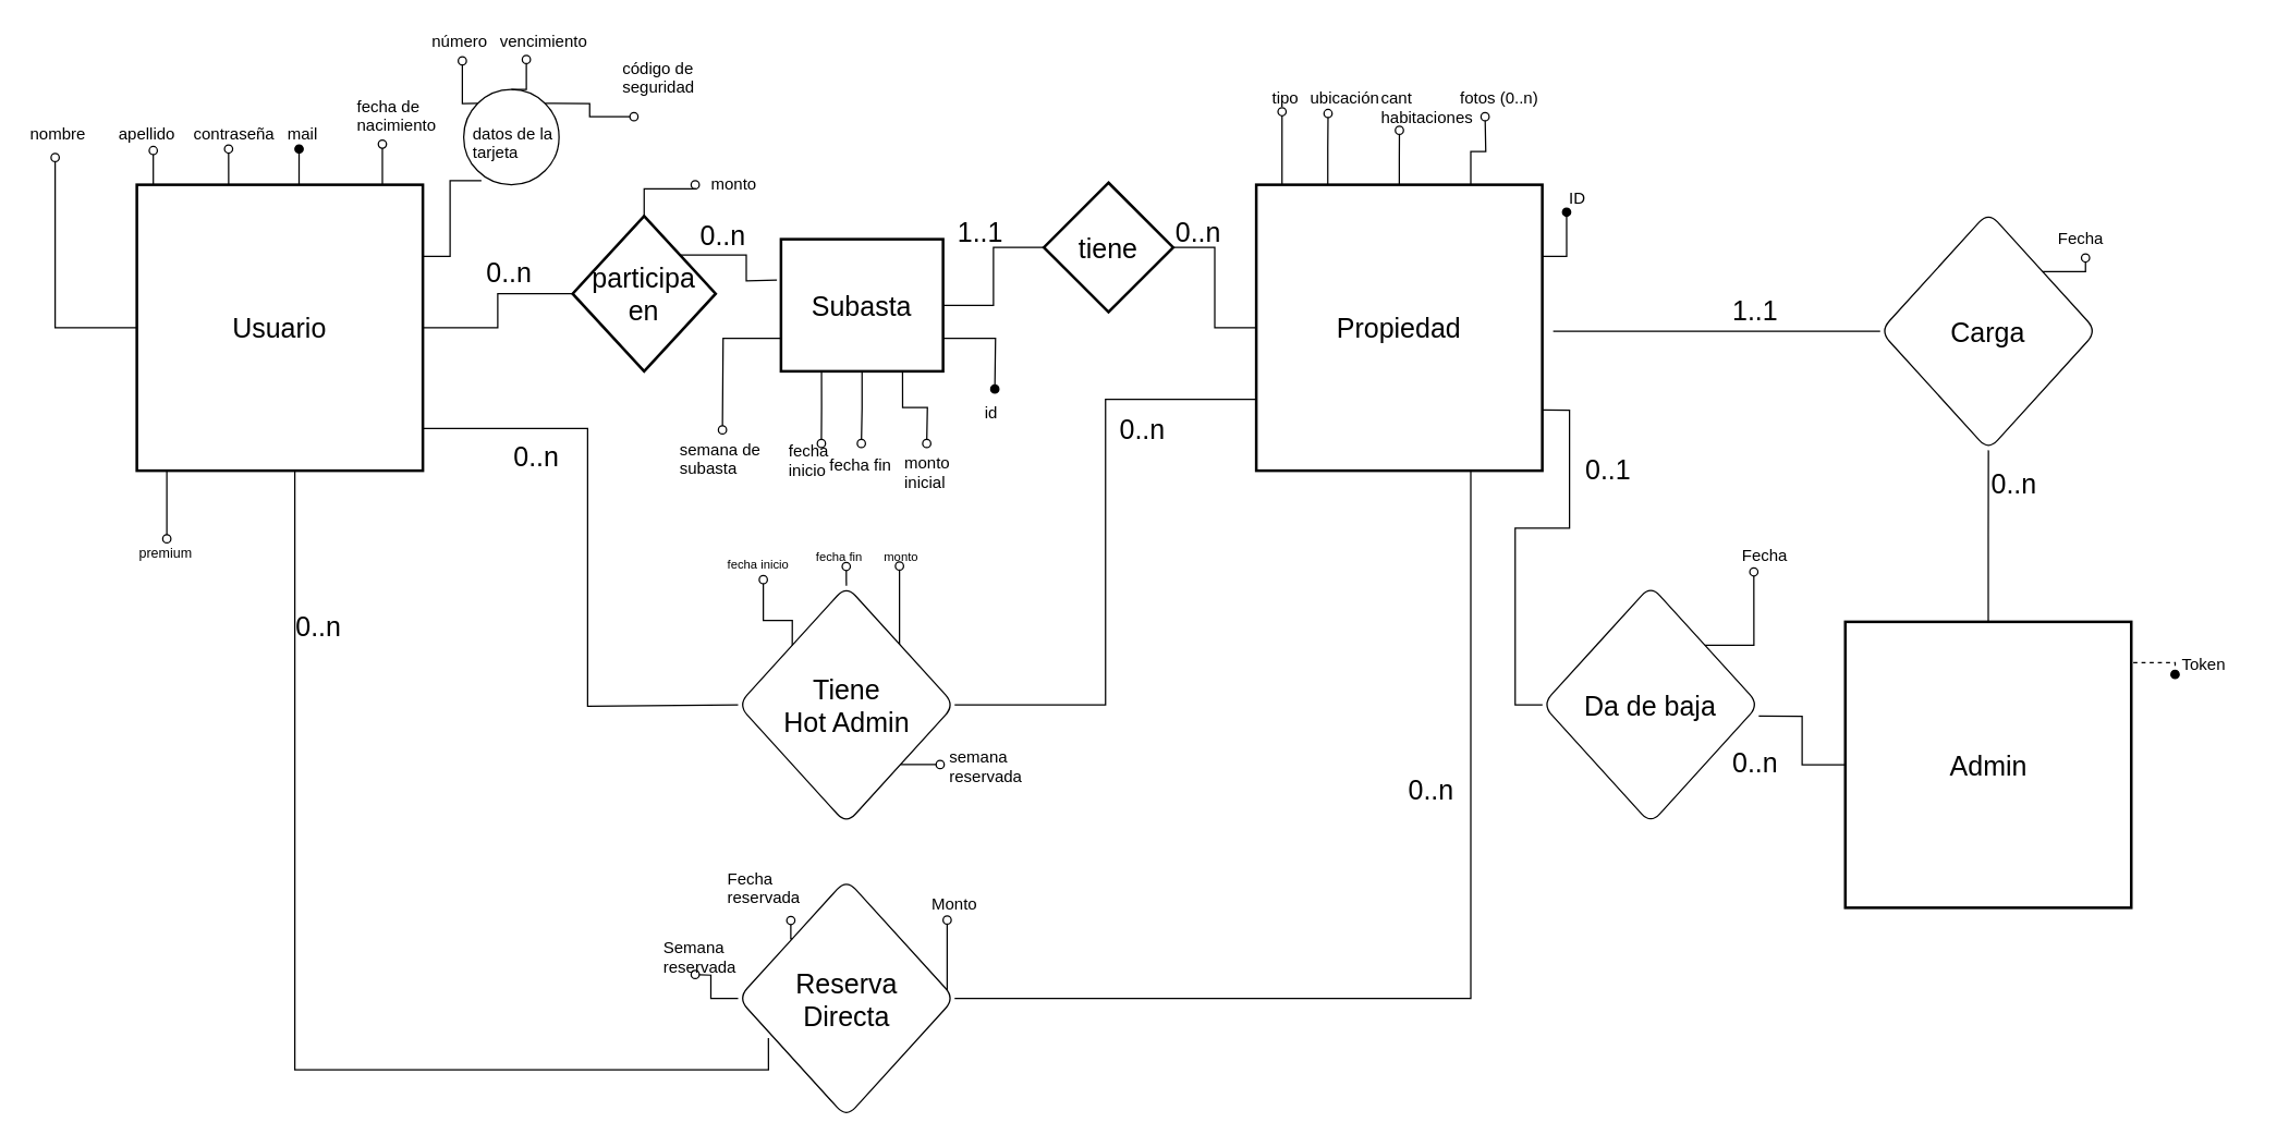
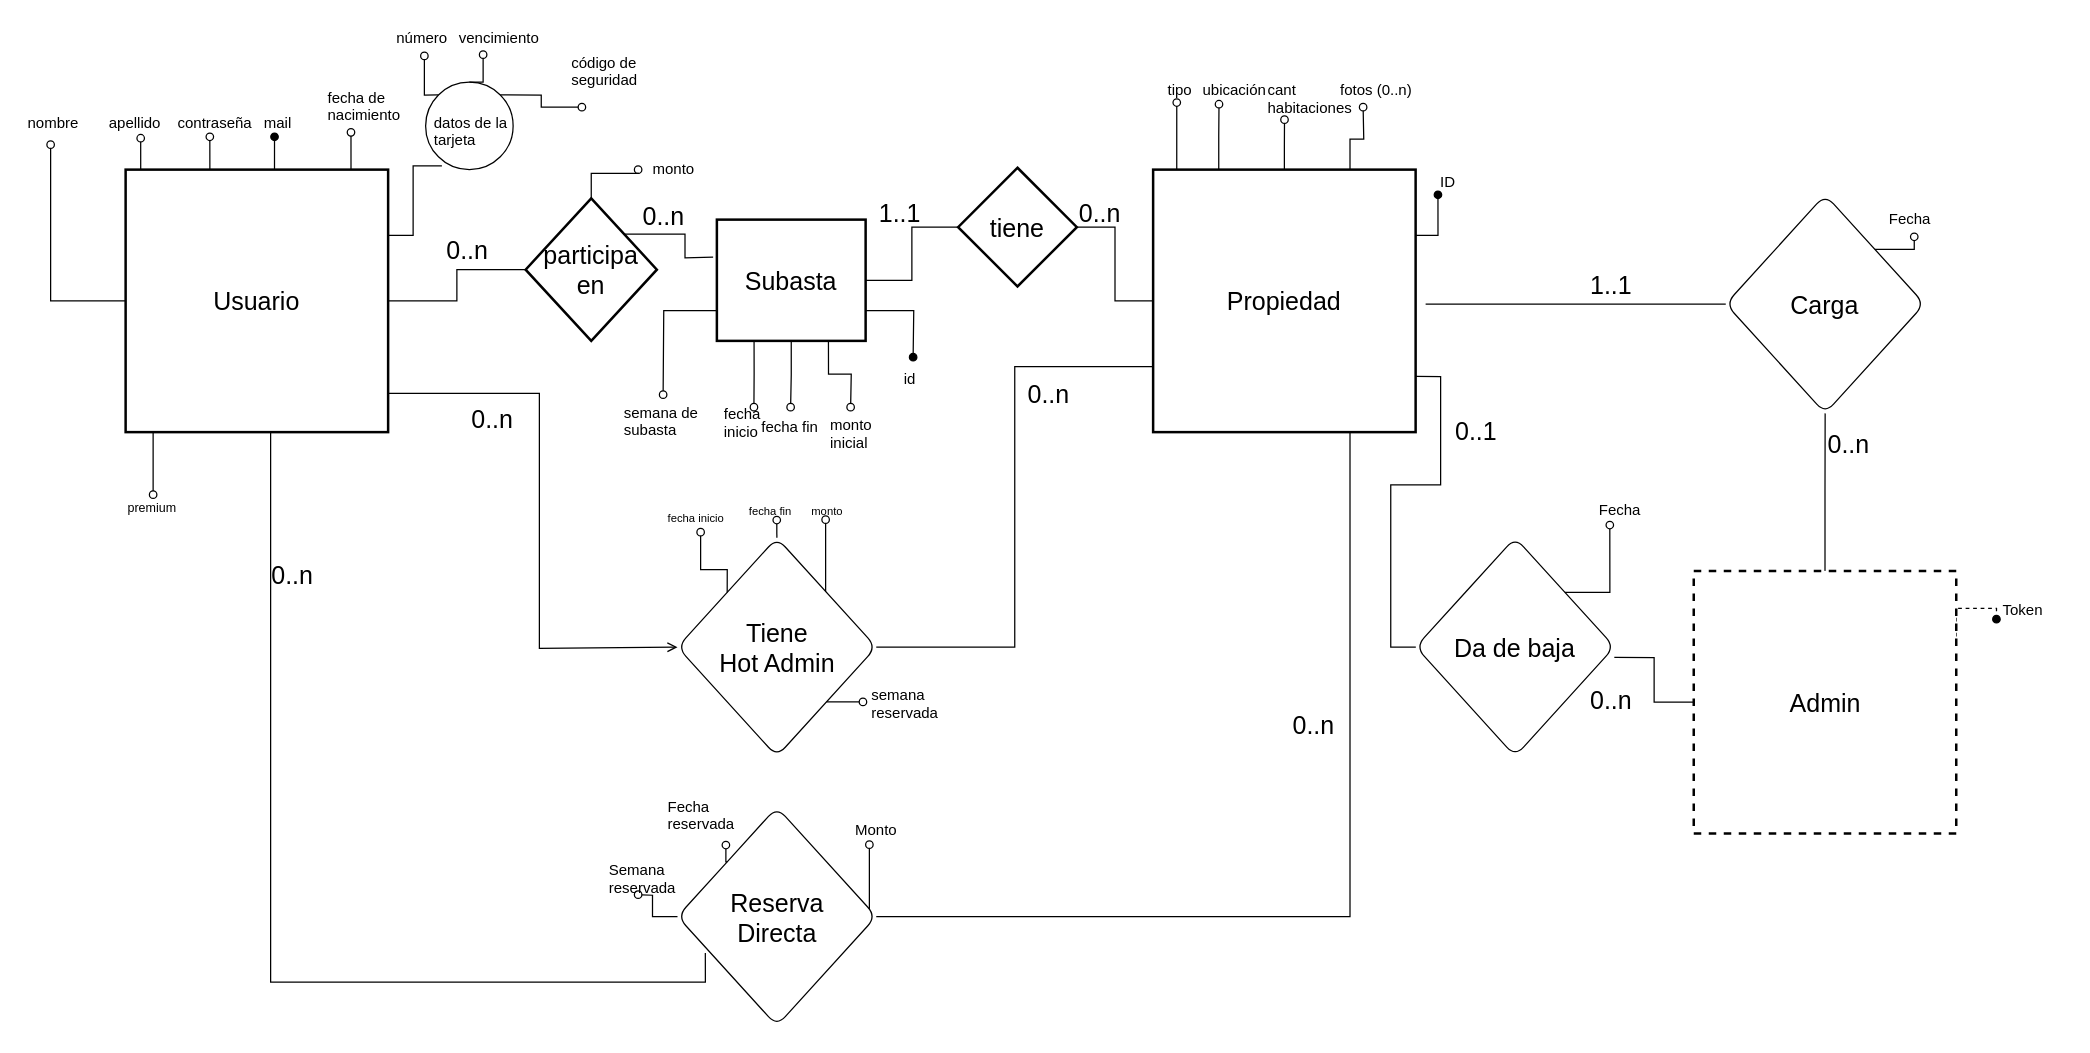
- <mxCell id="4" style="edgeStyle=orthogonalEdgeStyle;rounded=0;orthogonalLoop=1;jettySize=auto;html=1;entryX=0;entryY=0.5;entryDx=0;entryDy=0;endArrow=none;endFill=0;fontSize=9;" parent="1" source="12" target="44" edge="1"><mxGeometry relative="1" as="geometry"><Array as="points"><mxPoint x="431" y="314" /><mxPoint x="431" y="518" /></Array></mxGeometry></mxCell>
+ <mxCell id="4" style="edgeStyle=orthogonalEdgeStyle;rounded=0;orthogonalLoop=1;jettySize=auto;html=1;entryX=0;entryY=0.5;entryDx=0;entryDy=0;endArrow=open;endFill=0;fontSize=9;" parent="1" source="12" target="44" edge="1"><mxGeometry relative="1" as="geometry"><Array as="points"><mxPoint x="431" y="314" /><mxPoint x="431" y="518" /></Array></mxGeometry></mxCell>
- <mxCell id="63" value="&lt;font style=&quot;font-size: 20px&quot;&gt;Admin&lt;/font&gt;" style="strokeWidth=2;rounded=1;arcSize=0;whiteSpace=wrap;html=1;align=center;fontSize=14;" parent="1" vertex="1"><mxGeometry x="1354.5" y="456" width="210" height="210" as="geometry" /></mxCell>
+ <mxCell id="63" value="&lt;font style=&quot;font-size: 20px&quot;&gt;Admin&lt;/font&gt;" style="strokeWidth=2;rounded=1;arcSize=0;whiteSpace=wrap;html=1;align=center;fontSize=14;dashed=1;" parent="1" vertex="1"><mxGeometry x="1354.5" y="456" width="210" height="210" as="geometry" /></mxCell>
